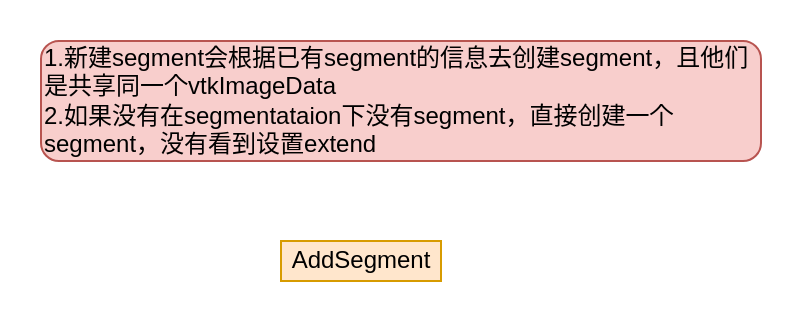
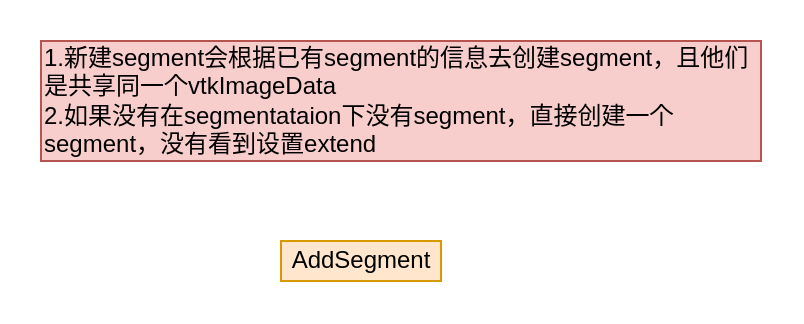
- <mxCell id="3" value="1.新建segment会根据已有segment的信息去创建segment，且他们是共享同一个vtkImageData&lt;br&gt;2.如果没有在segmentataion下没有segment，直接创建一个segment，没有看到设置extend" style="whiteSpace=wrap;html=1;align=left;fillColor=#f8cecc;strokeColor=#b85450;rounded=1;" vertex="1" parent="1"><mxGeometry x="20" y="20" width="360" height="60" as="geometry" /></mxCell>
+ <mxCell id="3" value="1.新建segment会根据已有segment的信息去创建segment，且他们是共享同一个vtkImageData&lt;br&gt;2.如果没有在segmentataion下没有segment，直接创建一个segment，没有看到设置extend" style="rounded=0;whiteSpace=wrap;html=1;align=left;fillColor=#f8cecc;strokeColor=#b85450;" vertex="1" parent="1"><mxGeometry x="20" y="20" width="360" height="60" as="geometry" /></mxCell>
